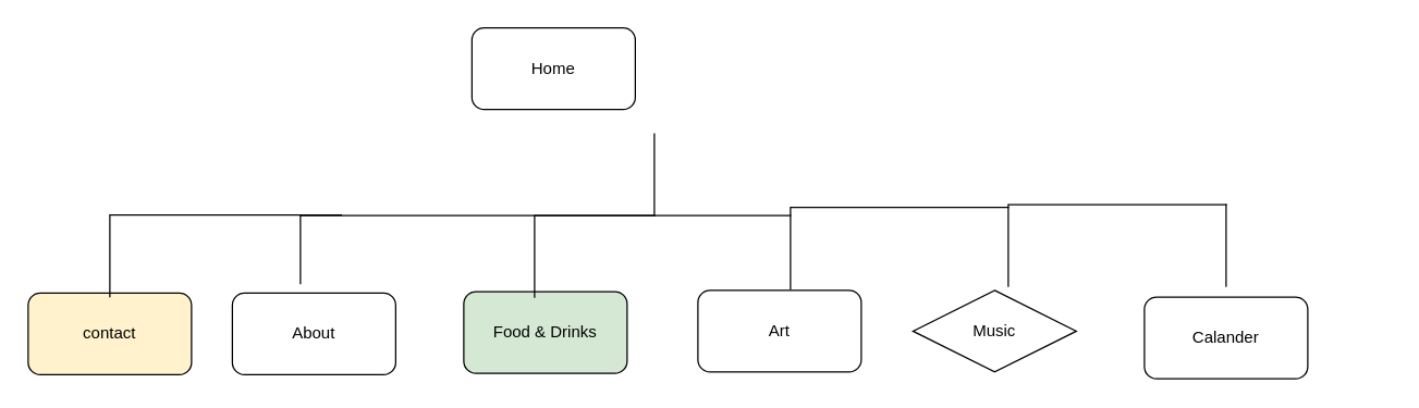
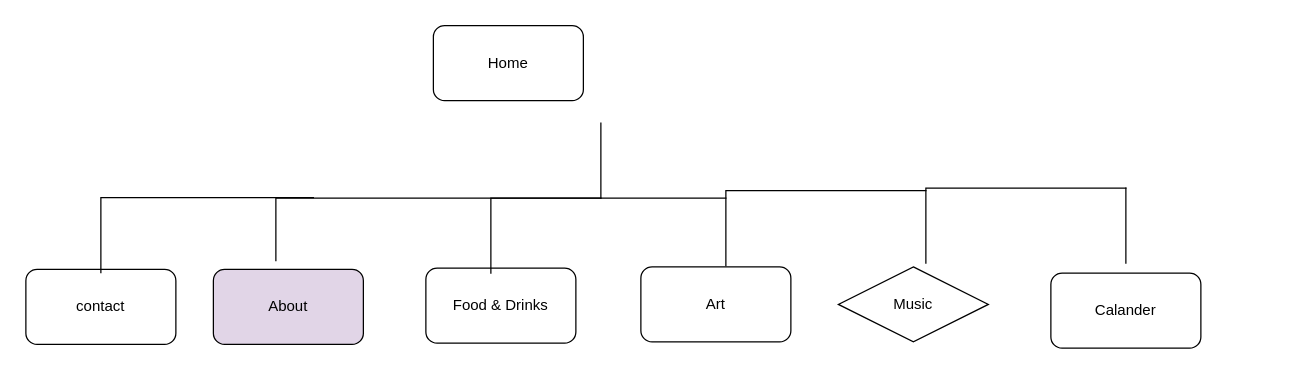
- <mxCell id="4" value="Food &amp;amp; Drinks&lt;br&gt;" style="rounded=1;whiteSpace=wrap;html=1;fillColor=#d5e8d4;" parent="1" vertex="1"><mxGeometry x="340" y="214" width="120" height="60" as="geometry" /></mxCell>
+ <mxCell id="4" value="Food &amp;amp; Drinks&lt;br&gt;" style="rounded=1;whiteSpace=wrap;html=1;" parent="1" vertex="1"><mxGeometry x="340" y="214" width="120" height="60" as="geometry" /></mxCell>
- <mxCell id="8" value="contact" style="rounded=1;whiteSpace=wrap;html=1;fillColor=#fff2cc;" parent="1" vertex="1"><mxGeometry x="20" y="215" width="120" height="60" as="geometry" /></mxCell>
+ <mxCell id="8" value="contact" style="rounded=1;whiteSpace=wrap;html=1;" parent="1" vertex="1"><mxGeometry x="20" y="215" width="120" height="60" as="geometry" /></mxCell>
- <mxCell id="3" value="About" style="rounded=1;whiteSpace=wrap;html=1;" parent="1" vertex="1"><mxGeometry x="170" y="215" width="120" height="60" as="geometry" /></mxCell>
+ <mxCell id="3" value="About" style="rounded=1;whiteSpace=wrap;html=1;fillColor=#e1d5e7;" parent="1" vertex="1"><mxGeometry x="170" y="215" width="120" height="60" as="geometry" /></mxCell>
